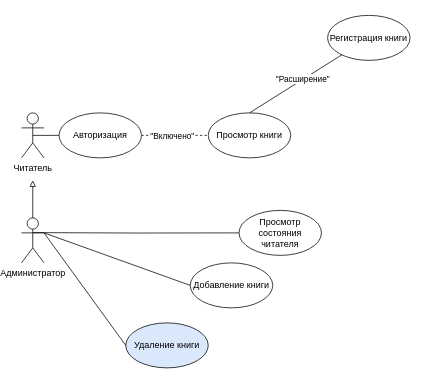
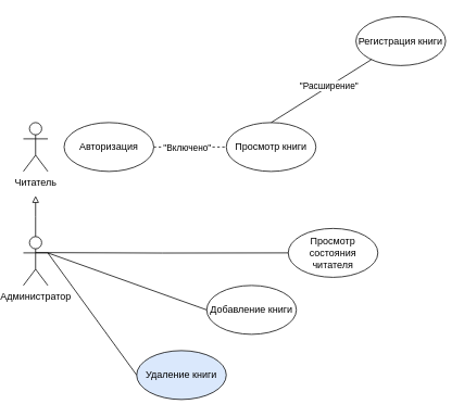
- <mxCell id="2" value="" style="edgeStyle=orthogonalEdgeStyle;rounded=0;orthogonalLoop=1;jettySize=auto;html=1;exitX=0.5;exitY=0.5;exitDx=0;exitDy=0;exitPerimeter=0;endArrow=none;endFill=0;entryX=0;entryY=0.5;entryDx=0;entryDy=0;" edge="1" parent="1" source="3" target="18"><mxGeometry relative="1" as="geometry"><mxPoint x="150" y="180" as="targetPoint" /></mxGeometry></mxCell>
- <mxCell id="10" value="Просмотр состояния читателя" style="ellipse;whiteSpace=wrap;html=1;" vertex="1" parent="1"><mxGeometry x="310" y="280" width="110" height="60" as="geometry" /></mxCell>
+ <mxCell id="10" value="Просмотр состояния читателя" style="ellipse;whiteSpace=wrap;html=1;" vertex="1" parent="1"><mxGeometry x="345" y="280" width="110" height="60" as="geometry" /></mxCell>
